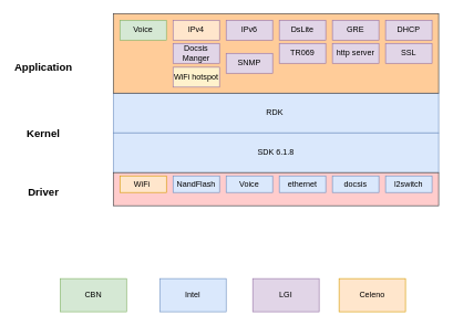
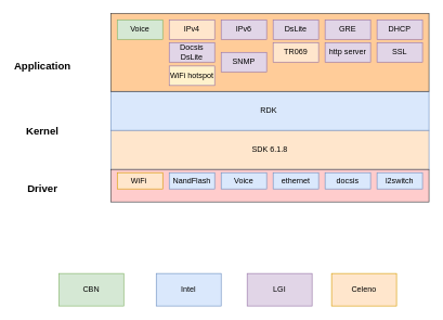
- <mxCell id="27" value="Docsis Manger" style="rounded=0;whiteSpace=wrap;html=1;fillColor=#e1d5e7;strokeColor=#9673a6;" vertex="1" parent="1"><mxGeometry x="260" y="65" width="70" height="30" as="geometry" /></mxCell>
+ <mxCell id="27" value="Docsis DsLite" style="rounded=0;whiteSpace=wrap;html=1;fillColor=#e1d5e7;strokeColor=#9673a6;" vertex="1" parent="1"><mxGeometry x="260" y="65" width="70" height="30" as="geometry" /></mxCell>
- <mxCell id="20" value="TR069" style="rounded=0;whiteSpace=wrap;html=1;fillColor=#e1d5e7;strokeColor=#9673a6;" vertex="1" parent="1"><mxGeometry x="420" y="65" width="70" height="30" as="geometry" /></mxCell>
+ <mxCell id="20" value="TR069" style="rounded=0;whiteSpace=wrap;html=1;fillColor=#ffe6cc;strokeColor=#9673a6;" vertex="1" parent="1"><mxGeometry x="420" y="65" width="70" height="30" as="geometry" /></mxCell>
- <mxCell id="8" value="SDK 6.1.8" style="rounded=0;whiteSpace=wrap;html=1;fillColor=#dae8fc;strokeColor=#6c8ebf;" vertex="1" parent="1"><mxGeometry x="170" y="200" width="490" height="60" as="geometry" /></mxCell>
+ <mxCell id="8" value="SDK 6.1.8" style="rounded=0;whiteSpace=wrap;html=1;fillColor=#ffe6cc;strokeColor=#6c8ebf;" vertex="1" parent="1"><mxGeometry x="170" y="200" width="490" height="60" as="geometry" /></mxCell>
